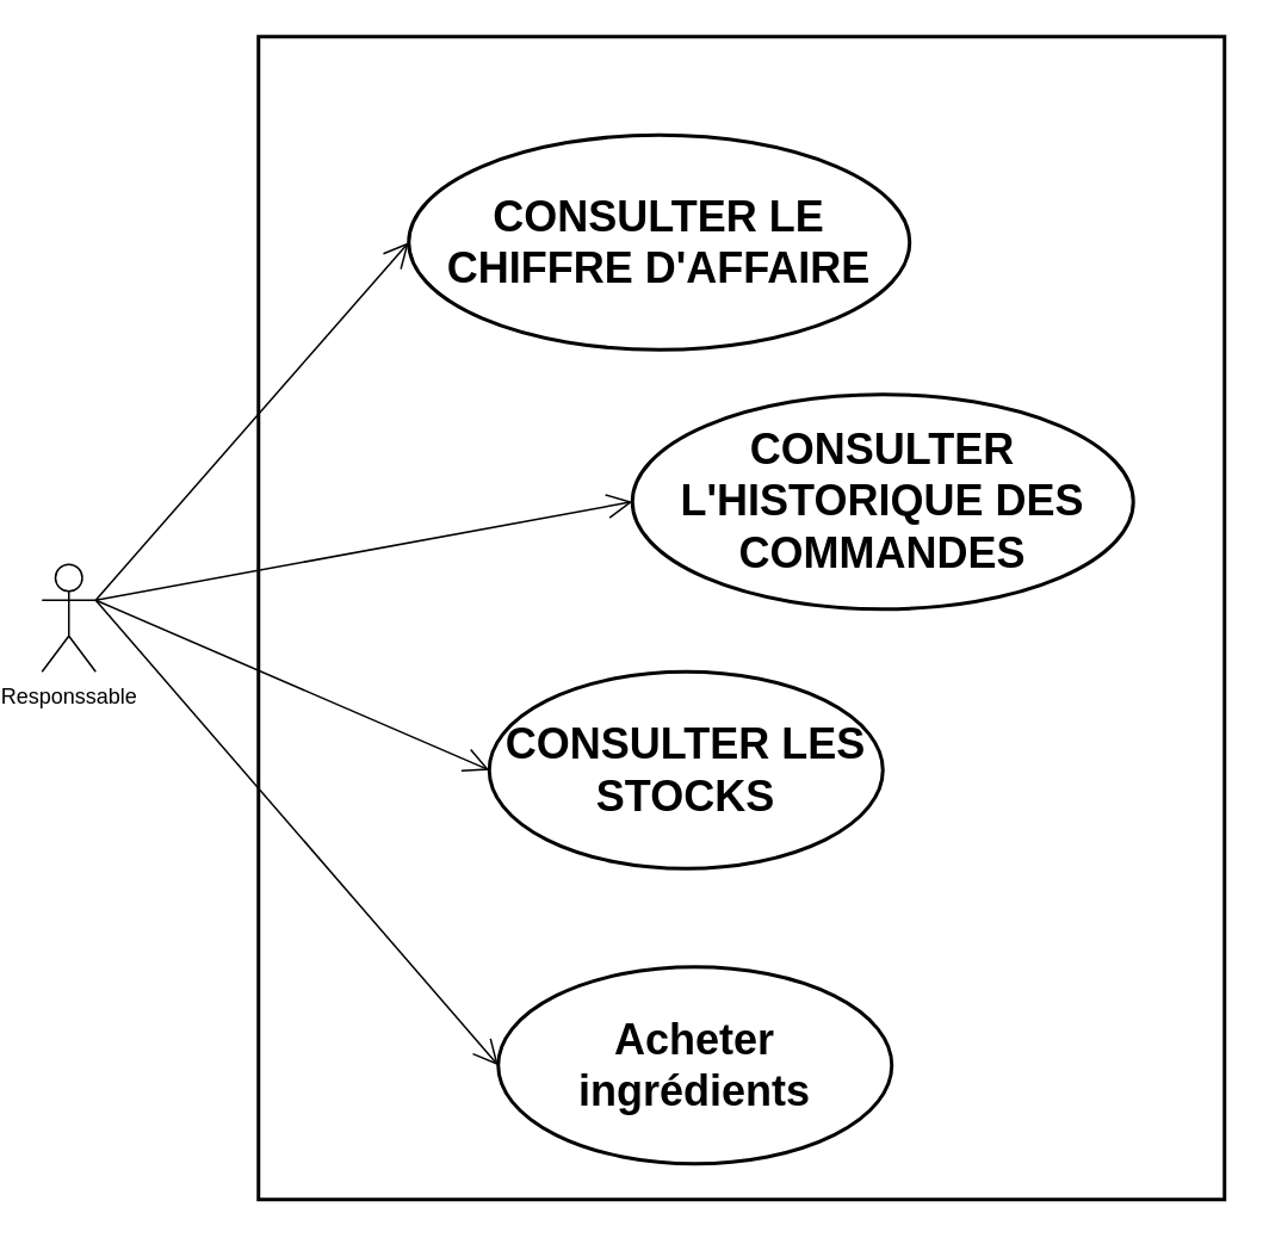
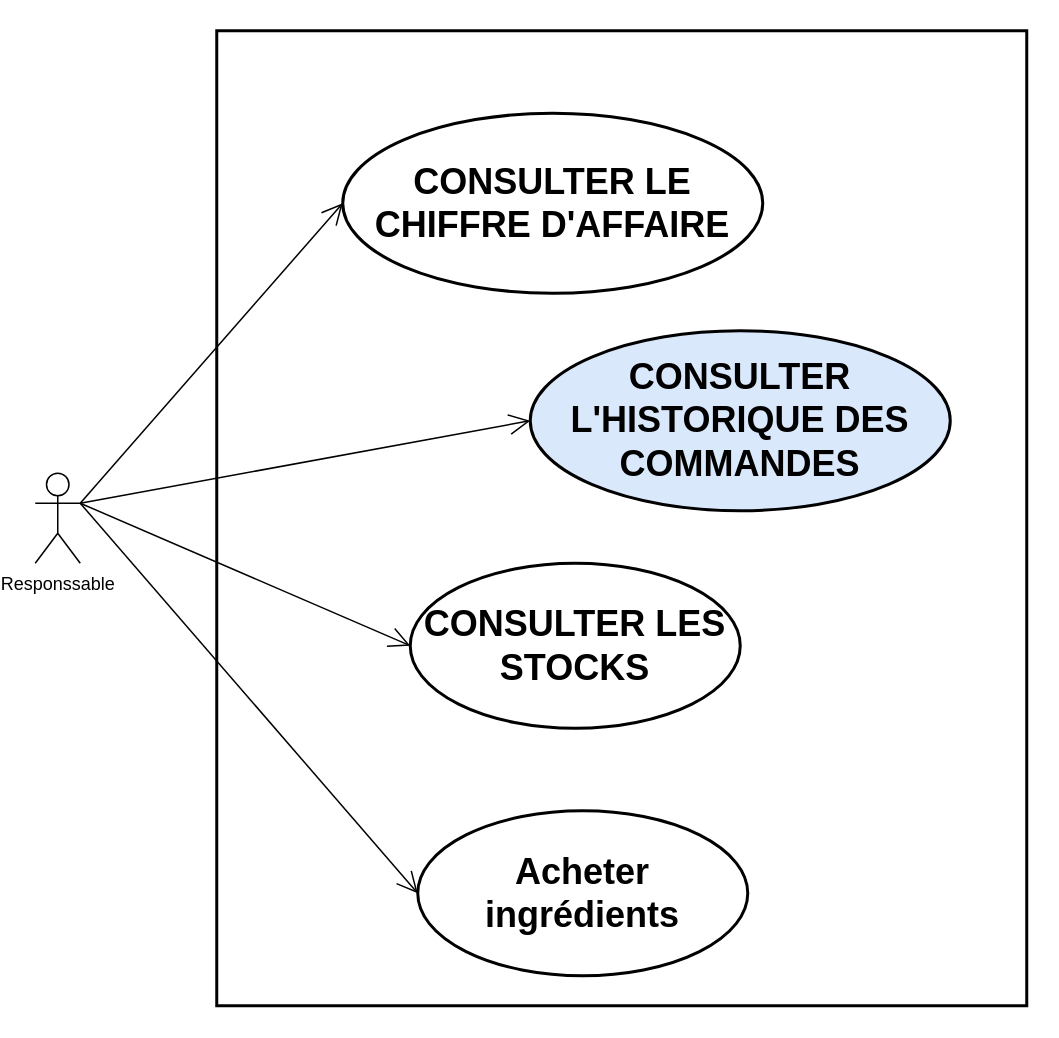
- <mxCell id="8" value="&lt;h1&gt;CONSULTER L'HISTORIQUE DES COMMANDES&lt;/h1&gt;" style="ellipse;whiteSpace=wrap;html=1;strokeWidth=2;" vertex="1" parent="1"><mxGeometry x="350" y="220" width="280" height="120" as="geometry" /></mxCell>
+ <mxCell id="8" value="&lt;h1&gt;CONSULTER L'HISTORIQUE DES COMMANDES&lt;/h1&gt;" style="ellipse;whiteSpace=wrap;html=1;strokeWidth=2;fillColor=#dae8fc;" vertex="1" parent="1"><mxGeometry x="350" y="220" width="280" height="120" as="geometry" /></mxCell>
